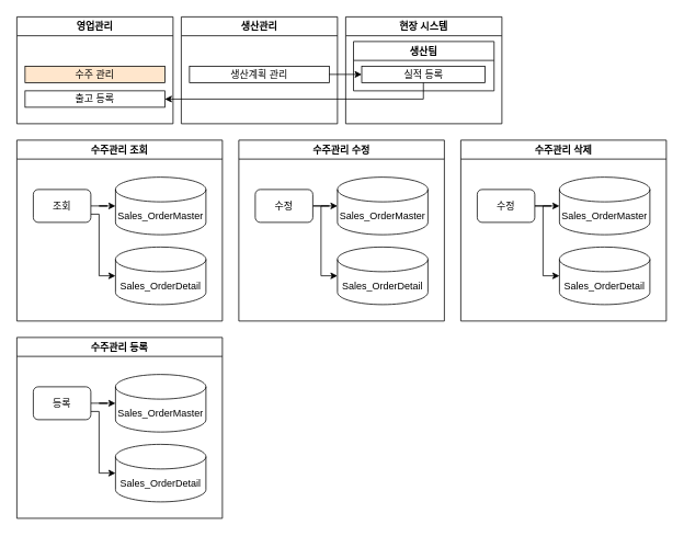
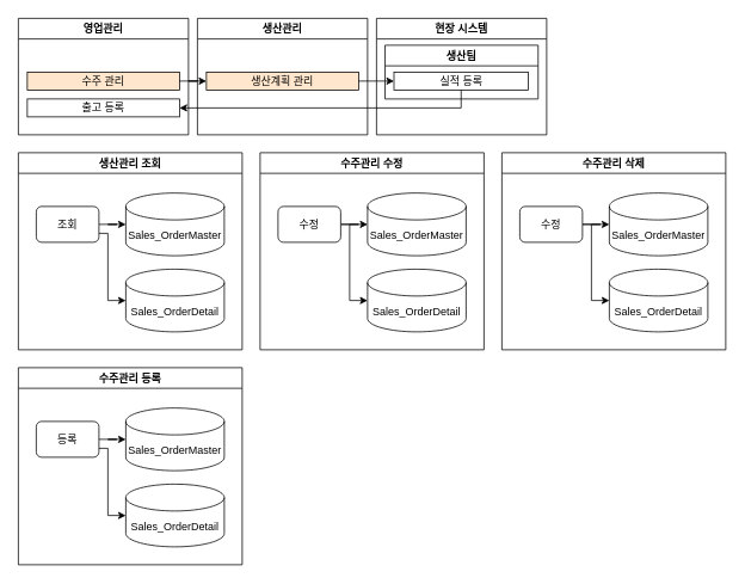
+ <mxCell id="10" style="edgeStyle=orthogonalEdgeStyle;rounded=0;orthogonalLoop=1;jettySize=auto;html=1;" parent="1" source="3" target="6" edge="1"><mxGeometry relative="1" as="geometry" /></mxCell>
- <mxCell id="6" value="생산계획 관리" style="rounded=0;whiteSpace=wrap;html=1;fillColor=#FFFFFF;" parent="5" vertex="1"><mxGeometry x="10" y="60" width="170" height="20" as="geometry" /></mxCell>
+ <mxCell id="6" value="생산계획 관리" style="rounded=0;whiteSpace=wrap;html=1;fillColor=#ffe6cc;" parent="5" vertex="1"><mxGeometry x="10" y="60" width="170" height="20" as="geometry" /></mxCell>
- <mxCell id="13" value="수주관리 조회" style="swimlane;fillColor=#FFFFFF;" parent="1" vertex="1"><mxGeometry x="20" y="170" width="250" height="220" as="geometry" /></mxCell>
+ <mxCell id="13" value="생산관리 조회" style="swimlane;fillColor=#FFFFFF;" parent="1" vertex="1"><mxGeometry x="20" y="170" width="250" height="220" as="geometry" /></mxCell>
